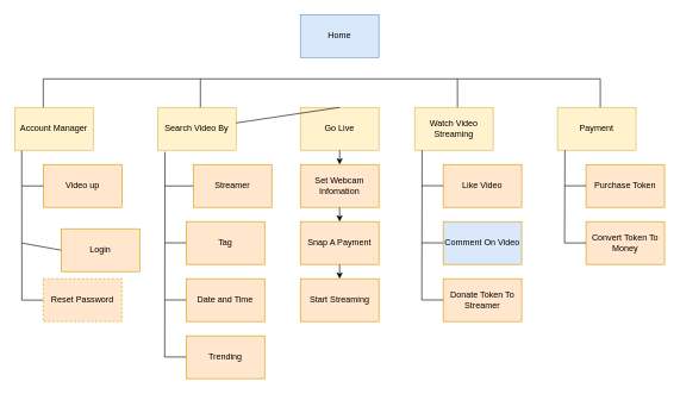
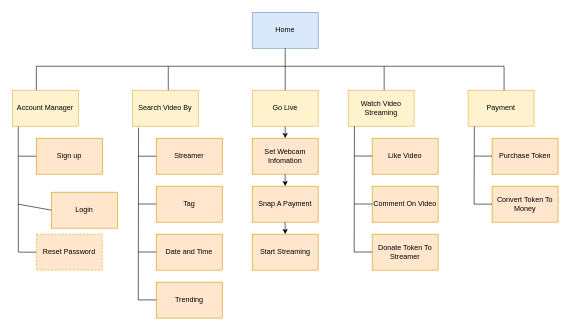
- <mxCell id="41" value="" style="endArrow=none;html=1;exitX=0.5;exitY=0;exitDx=0;exitDy=0;" edge="1" parent="1" source="7" target="15"><mxGeometry width="50" height="50" relative="1" as="geometry"><mxPoint x="475" y="140" as="sourcePoint" /><mxPoint x="380" y="100" as="targetPoint" /></mxGeometry></mxCell>
+ <mxCell id="41" value="" style="endArrow=none;html=1;entryX=0.5;entryY=1;entryDx=0;entryDy=0;exitX=0.5;exitY=0;exitDx=0;exitDy=0;" edge="1" parent="1" source="7" target="3"><mxGeometry width="50" height="50" relative="1" as="geometry"><mxPoint x="475" y="140" as="sourcePoint" /><mxPoint x="380" y="100" as="targetPoint" /></mxGeometry></mxCell>
- <mxCell id="4" value="Video up" style="rounded=0;whiteSpace=wrap;html=1;fillColor=#ffe6cc;strokeColor=#d79b00;" vertex="1" parent="1"><mxGeometry x="60" y="230" width="110" height="60" as="geometry" /></mxCell>
+ <mxCell id="4" value="Sign up" style="rounded=0;whiteSpace=wrap;html=1;fillColor=#ffe6cc;strokeColor=#d79b00;" vertex="1" parent="1"><mxGeometry x="60" y="230" width="110" height="60" as="geometry" /></mxCell>
- <mxCell id="16" value="Streamer" style="rounded=0;whiteSpace=wrap;html=1;fillColor=#ffe6cc;strokeColor=#d79b00;" vertex="1" parent="1"><mxGeometry x="270" y="230" width="110" height="60" as="geometry" /></mxCell>
+ <mxCell id="16" value="Streamer" style="rounded=0;whiteSpace=wrap;html=1;fillColor=#ffe6cc;strokeColor=#d79b00;" vertex="1" parent="1"><mxGeometry x="260" y="230" width="110" height="60" as="geometry" /></mxCell>
- <mxCell id="13" value="Comment On Video" style="rounded=0;whiteSpace=wrap;html=1;fillColor=#dae8fc;strokeColor=#d79b00;" vertex="1" parent="1"><mxGeometry x="620" y="310" width="110" height="60" as="geometry" /></mxCell>
+ <mxCell id="13" value="Comment On Video" style="rounded=0;whiteSpace=wrap;html=1;fillColor=#ffe6cc;strokeColor=#d79b00;" vertex="1" parent="1"><mxGeometry x="620" y="310" width="110" height="60" as="geometry" /></mxCell>
